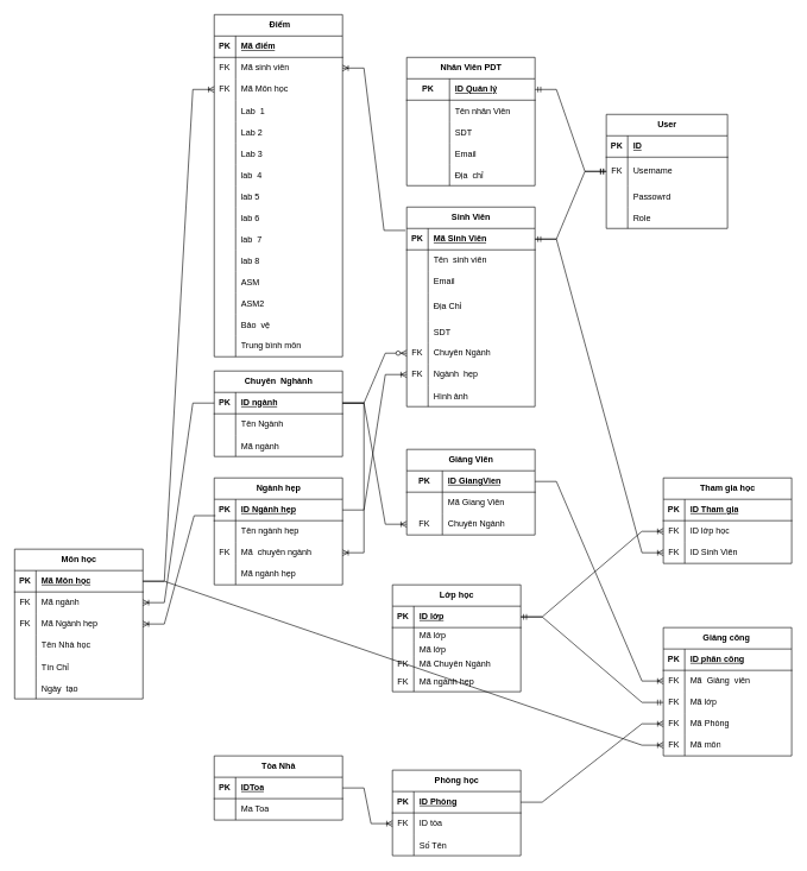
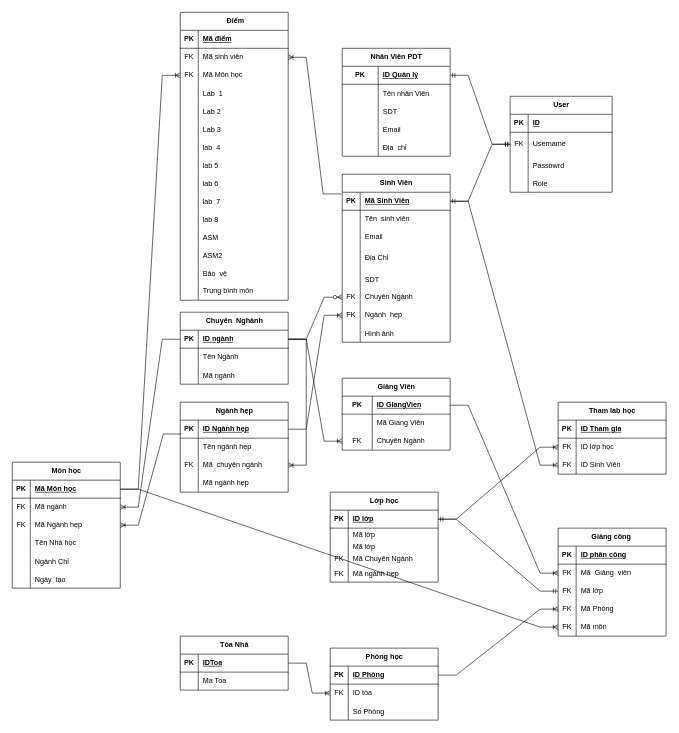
- <mxCell id="214" value="Tham gia học" style="shape=table;startSize=30;container=1;collapsible=1;childLayout=tableLayout;fixedRows=1;rowLines=0;fontStyle=1;align=center;resizeLast=1;html=1;" parent="1" vertex="1"><mxGeometry x="930" y="670" width="180" height="120" as="geometry" /></mxCell>
+ <mxCell id="214" value="Tham lab học" style="shape=table;startSize=30;container=1;collapsible=1;childLayout=tableLayout;fixedRows=1;rowLines=0;fontStyle=1;align=center;resizeLast=1;html=1;" parent="1" vertex="1"><mxGeometry x="930" y="670" width="180" height="120" as="geometry" /></mxCell>
- <mxCell id="125" value="Tín Chỉ" style="shape=partialRectangle;connectable=0;fillColor=none;top=0;left=0;bottom=0;right=0;align=left;spacingLeft=6;overflow=hidden;" parent="123" vertex="1"><mxGeometry x="30" width="150" height="30" as="geometry"><mxRectangle width="150" height="30" as="alternateBounds" /></mxGeometry></mxCell>
+ <mxCell id="125" value="Ngành Chỉ" style="shape=partialRectangle;connectable=0;fillColor=none;top=0;left=0;bottom=0;right=0;align=left;spacingLeft=6;overflow=hidden;" parent="123" vertex="1"><mxGeometry x="30" width="150" height="30" as="geometry"><mxRectangle width="150" height="30" as="alternateBounds" /></mxGeometry></mxCell>
- <mxCell id="148" value="Số Tên" style="shape=partialRectangle;connectable=0;fillColor=none;top=0;left=0;bottom=0;right=0;align=left;spacingLeft=6;overflow=hidden;" parent="146" vertex="1"><mxGeometry x="30" width="150" height="30" as="geometry"><mxRectangle width="150" height="30" as="alternateBounds" /></mxGeometry></mxCell>
+ <mxCell id="148" value="Số Phòng" style="shape=partialRectangle;connectable=0;fillColor=none;top=0;left=0;bottom=0;right=0;align=left;spacingLeft=6;overflow=hidden;" parent="146" vertex="1"><mxGeometry x="30" width="150" height="30" as="geometry"><mxRectangle width="150" height="30" as="alternateBounds" /></mxGeometry></mxCell>
